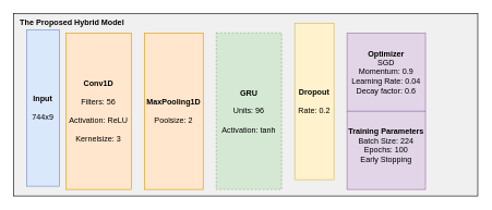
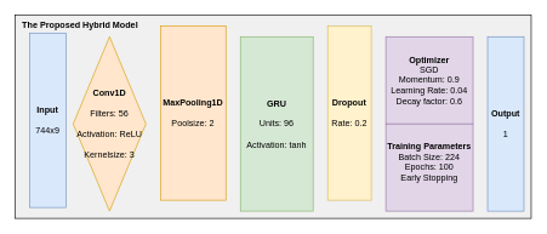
- <mxCell id="4" value="&lt;div&gt;&lt;b&gt;Conv1D&lt;/b&gt;&lt;/div&gt;&lt;div&gt;&lt;br&gt;&lt;/div&gt;&lt;div&gt;Filters: 56&lt;/div&gt;&lt;div&gt;&lt;br&gt;&lt;/div&gt;&lt;div&gt;Activation: ReLU&lt;/div&gt;&lt;div&gt;&lt;br&gt;&lt;/div&gt;&lt;div&gt;Kernelsize: 3&lt;br&gt;&lt;/div&gt;" style="rounded=0;whiteSpace=wrap;html=1;fillColor=#ffe6cc;strokeColor=#d79b00;" parent="1" vertex="1"><mxGeometry x="100" y="50" width="100" height="240" as="geometry" /></mxCell>
+ <mxCell id="4" value="&lt;div&gt;&lt;b&gt;Conv1D&lt;/b&gt;&lt;/div&gt;&lt;div&gt;&lt;br&gt;&lt;/div&gt;&lt;div&gt;Filters: 56&lt;/div&gt;&lt;div&gt;&lt;br&gt;&lt;/div&gt;&lt;div&gt;Activation: ReLU&lt;/div&gt;&lt;div&gt;&lt;br&gt;&lt;/div&gt;&lt;div&gt;Kernelsize: 3&lt;br&gt;&lt;/div&gt;" style="rhombus;whiteSpace=wrap;html=1;fillColor=#ffe6cc;strokeColor=#d79b00;" parent="1" vertex="1"><mxGeometry x="100" y="50" width="100" height="240" as="geometry" /></mxCell>
- <mxCell id="5" value="&lt;div&gt;&lt;b&gt;MaxPooling1D&lt;/b&gt;&lt;/div&gt;&lt;div&gt;&lt;br&gt;&lt;/div&gt;&lt;div&gt;Poolsize: 2&lt;br&gt;&lt;/div&gt;" style="rounded=0;whiteSpace=wrap;html=1;fillColor=#ffe6cc;strokeColor=#d79b00;" parent="1" vertex="1"><mxGeometry x="220" y="50" width="90" height="240" as="geometry" /></mxCell>
+ <mxCell id="5" value="&lt;div&gt;&lt;b&gt;MaxPooling1D&lt;/b&gt;&lt;/div&gt;&lt;div&gt;&lt;br&gt;&lt;/div&gt;&lt;div&gt;Poolsize: 2&lt;br&gt;&lt;/div&gt;" style="rounded=0;whiteSpace=wrap;html=1;fillColor=#ffe6cc;strokeColor=#d79b00;" parent="1" vertex="1"><mxGeometry x="220" y="35" width="90" height="240" as="geometry" /></mxCell>
- <mxCell id="6" value="&lt;div&gt;&lt;b&gt;GRU&lt;/b&gt;&lt;/div&gt;&lt;div&gt;&lt;br&gt;&lt;/div&gt;&lt;div&gt;Units: 96&lt;/div&gt;&lt;div&gt;&lt;br&gt;&lt;/div&gt;&lt;div&gt;Activation: tanh&lt;br&gt;&lt;/div&gt;" style="rounded=0;whiteSpace=wrap;html=1;fillColor=#d5e8d4;strokeColor=#82b366;dashed=1;" parent="1" vertex="1"><mxGeometry x="330" y="50" width="100" height="240" as="geometry" /></mxCell>
+ <mxCell id="6" value="&lt;div&gt;&lt;b&gt;GRU&lt;/b&gt;&lt;/div&gt;&lt;div&gt;&lt;br&gt;&lt;/div&gt;&lt;div&gt;Units: 96&lt;/div&gt;&lt;div&gt;&lt;br&gt;&lt;/div&gt;&lt;div&gt;Activation: tanh&lt;br&gt;&lt;/div&gt;" style="rounded=0;whiteSpace=wrap;html=1;fillColor=#d5e8d4;strokeColor=#82b366;" parent="1" vertex="1"><mxGeometry x="330" y="50" width="100" height="240" as="geometry" /></mxCell>
+ <mxCell id="7" value="&lt;div&gt;&lt;b&gt;Output&lt;/b&gt;&lt;/div&gt;&lt;div&gt;&lt;br&gt;&lt;/div&gt;&lt;div&gt;1&lt;br&gt;&lt;/div&gt;" style="rounded=0;whiteSpace=wrap;html=1;fillColor=#dae8fc;strokeColor=#6c8ebf;" parent="1" vertex="1"><mxGeometry x="670" y="50" width="50" height="240" as="geometry" /></mxCell>
